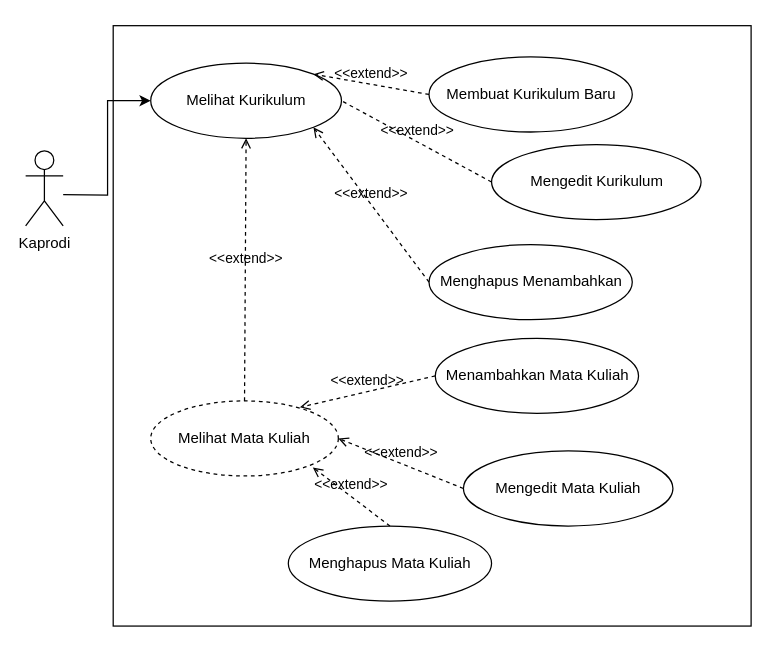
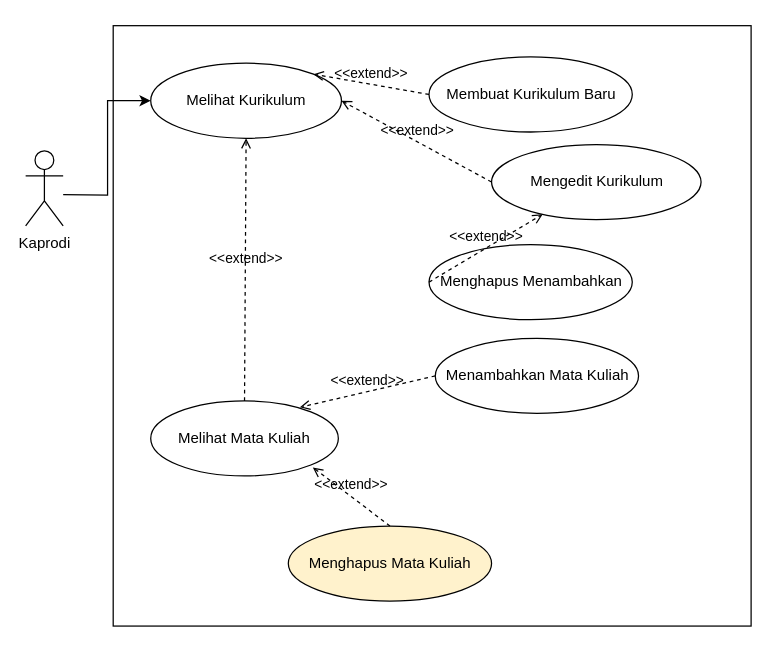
- <mxCell id="10" value="&amp;lt;&amp;lt;extend&amp;gt;&amp;gt;" style="html=1;verticalAlign=bottom;labelBackgroundColor=none;endArrow=none;endFill=0;dashed=1;rounded=0;exitX=0;exitY=0.5;exitDx=0;exitDy=0;entryX=1;entryY=0.5;entryDx=0;entryDy=0;" parent="1" source="7" target="5" edge="1"><mxGeometry width="160" relative="1" as="geometry"><mxPoint x="352.5" y="85" as="sourcePoint" /><mxPoint x="260.078" y="143.752" as="targetPoint" /></mxGeometry></mxCell>
+ <mxCell id="10" value="&amp;lt;&amp;lt;extend&amp;gt;&amp;gt;" style="html=1;verticalAlign=bottom;labelBackgroundColor=none;endArrow=open;endFill=0;dashed=1;rounded=0;exitX=0;exitY=0.5;exitDx=0;exitDy=0;entryX=1;entryY=0.5;entryDx=0;entryDy=0;" parent="1" source="7" target="5" edge="1"><mxGeometry width="160" relative="1" as="geometry"><mxPoint x="352.5" y="85" as="sourcePoint" /><mxPoint x="260.078" y="143.752" as="targetPoint" /></mxGeometry></mxCell>
- <mxCell id="11" value="&amp;lt;&amp;lt;extend&amp;gt;&amp;gt;" style="html=1;verticalAlign=bottom;labelBackgroundColor=none;endArrow=open;endFill=0;dashed=1;rounded=0;exitX=0;exitY=0.5;exitDx=0;exitDy=0;entryX=1;entryY=1;entryDx=0;entryDy=0;" parent="1" source="6" target="5" edge="1"><mxGeometry width="160" relative="1" as="geometry"><mxPoint x="402.5" y="155" as="sourcePoint" /><mxPoint x="282.5" y="165" as="targetPoint" /></mxGeometry></mxCell>
+ <mxCell id="11" value="&amp;lt;&amp;lt;extend&amp;gt;&amp;gt;" style="html=1;verticalAlign=bottom;labelBackgroundColor=none;endArrow=open;endFill=0;dashed=1;rounded=0;exitX=0;exitY=0.5;exitDx=0;exitDy=0;" parent="1" source="6" target="7" edge="1"><mxGeometry width="160" relative="1" as="geometry"><mxPoint x="402.5" y="155" as="sourcePoint" /><mxPoint x="282.5" y="165" as="targetPoint" /></mxGeometry></mxCell>
- <mxCell id="12" value="Melihat Mata Kuliah" style="ellipse;whiteSpace=wrap;html=1;dashed=1;" parent="1" vertex="1"><mxGeometry x="120" y="320" width="150" height="60" as="geometry" /></mxCell>
+ <mxCell id="12" value="Melihat Mata Kuliah" style="ellipse;whiteSpace=wrap;html=1;" parent="1" vertex="1"><mxGeometry x="120" y="320" width="150" height="60" as="geometry" /></mxCell>
- <mxCell id="18" value="&amp;lt;&amp;lt;extend&amp;gt;&amp;gt;" style="html=1;verticalAlign=bottom;labelBackgroundColor=none;endArrow=open;endFill=0;dashed=1;rounded=0;exitX=0;exitY=0.5;exitDx=0;exitDy=0;entryX=1;entryY=0.5;entryDx=0;entryDy=0;" parent="1" source="15" target="12" edge="1"><mxGeometry width="160" relative="1" as="geometry"><mxPoint x="370" y="350" as="sourcePoint" /><mxPoint x="250" y="360" as="targetPoint" /></mxGeometry></mxCell>
- <mxCell id="15" value="Mengedit Mata Kuliah" style="ellipse;whiteSpace=wrap;html=1;" parent="1" vertex="1"><mxGeometry x="370" y="360" width="167.5" height="60" as="geometry" /></mxCell>
- <mxCell id="16" value="Menghapus Mata Kuliah" style="ellipse;whiteSpace=wrap;html=1;" parent="1" vertex="1"><mxGeometry x="230" y="420" width="162.5" height="60" as="geometry" /></mxCell>
+ <mxCell id="16" value="Menghapus Mata Kuliah" style="ellipse;whiteSpace=wrap;html=1;fillColor=#fff2cc;" parent="1" vertex="1"><mxGeometry x="230" y="420" width="162.5" height="60" as="geometry" /></mxCell>
